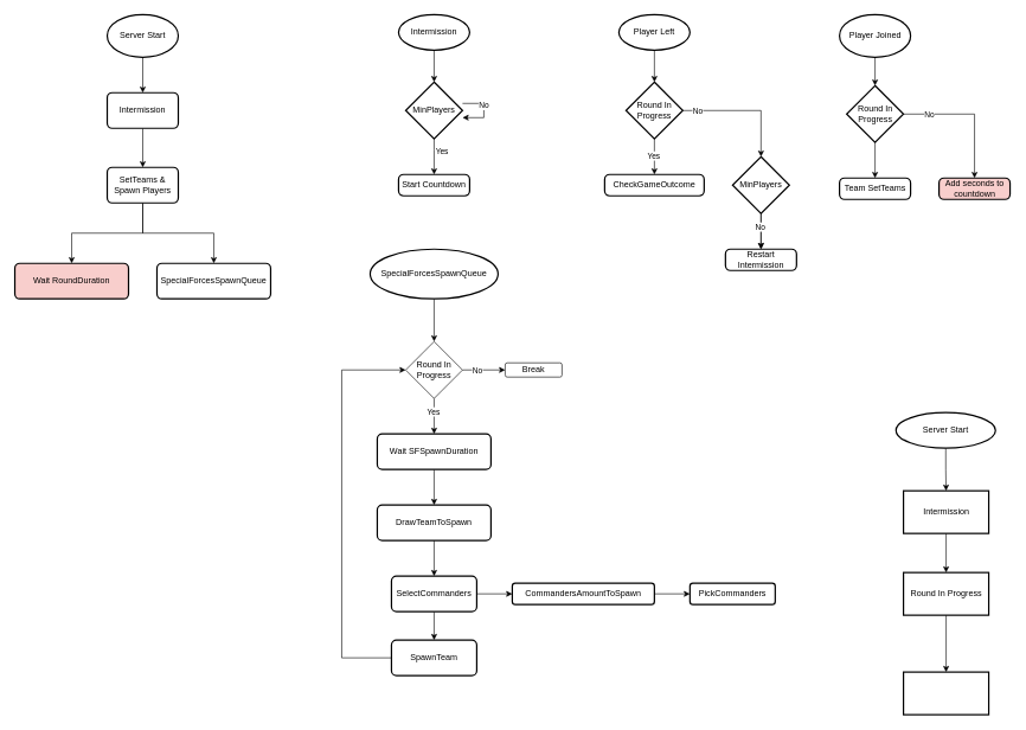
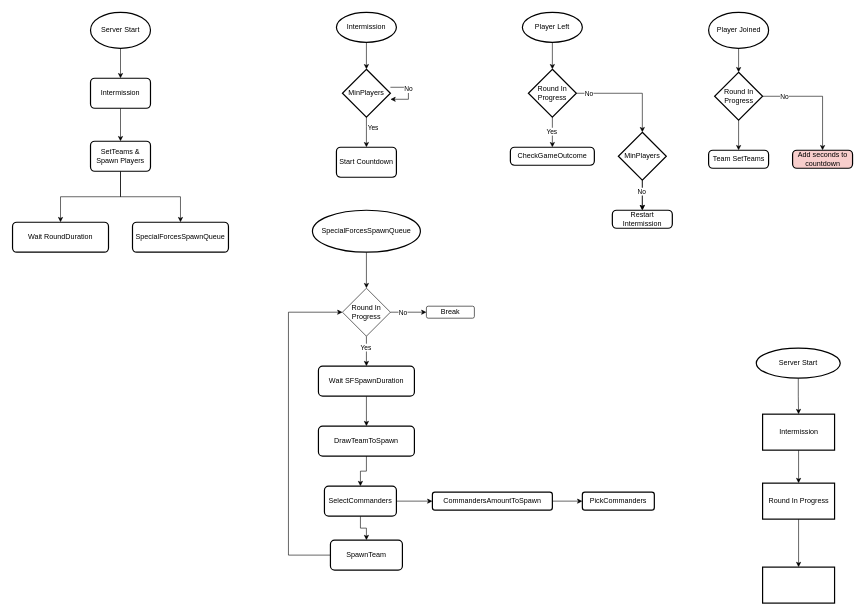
- <mxCell id="6" value="Start Countdown" style="rounded=1;whiteSpace=wrap;html=1;absoluteArcSize=1;arcSize=14;strokeWidth=2;" parent="1" vertex="1"><mxGeometry x="560" y="245" width="100" height="30" as="geometry" /></mxCell>
+ <mxCell id="6" value="Start Countdown" style="rounded=1;whiteSpace=wrap;html=1;absoluteArcSize=1;arcSize=14;strokeWidth=2;" parent="1" vertex="1"><mxGeometry x="560" y="245" width="100" height="50" as="geometry" /></mxCell>
- <mxCell id="38" value="Wait RoundDuration" style="rounded=1;whiteSpace=wrap;html=1;absoluteArcSize=1;arcSize=14;strokeWidth=2;fillColor=#f8cecc;" parent="1" vertex="1"><mxGeometry x="20" y="370" width="160" height="50" as="geometry" /></mxCell>
+ <mxCell id="38" value="Wait RoundDuration" style="rounded=1;whiteSpace=wrap;html=1;absoluteArcSize=1;arcSize=14;strokeWidth=2;" parent="1" vertex="1"><mxGeometry x="20" y="370" width="160" height="50" as="geometry" /></mxCell>
- <mxCell id="56" value="SelectCommanders" style="whiteSpace=wrap;html=1;rounded=1;arcSize=14;strokeWidth=2;" parent="1" vertex="1"><mxGeometry x="550" y="810" width="120" height="50" as="geometry" /></mxCell>
+ <mxCell id="56" value="SelectCommanders" style="whiteSpace=wrap;html=1;rounded=1;arcSize=14;strokeWidth=2;" parent="1" vertex="1"><mxGeometry x="540" y="810" width="120" height="50" as="geometry" /></mxCell>
